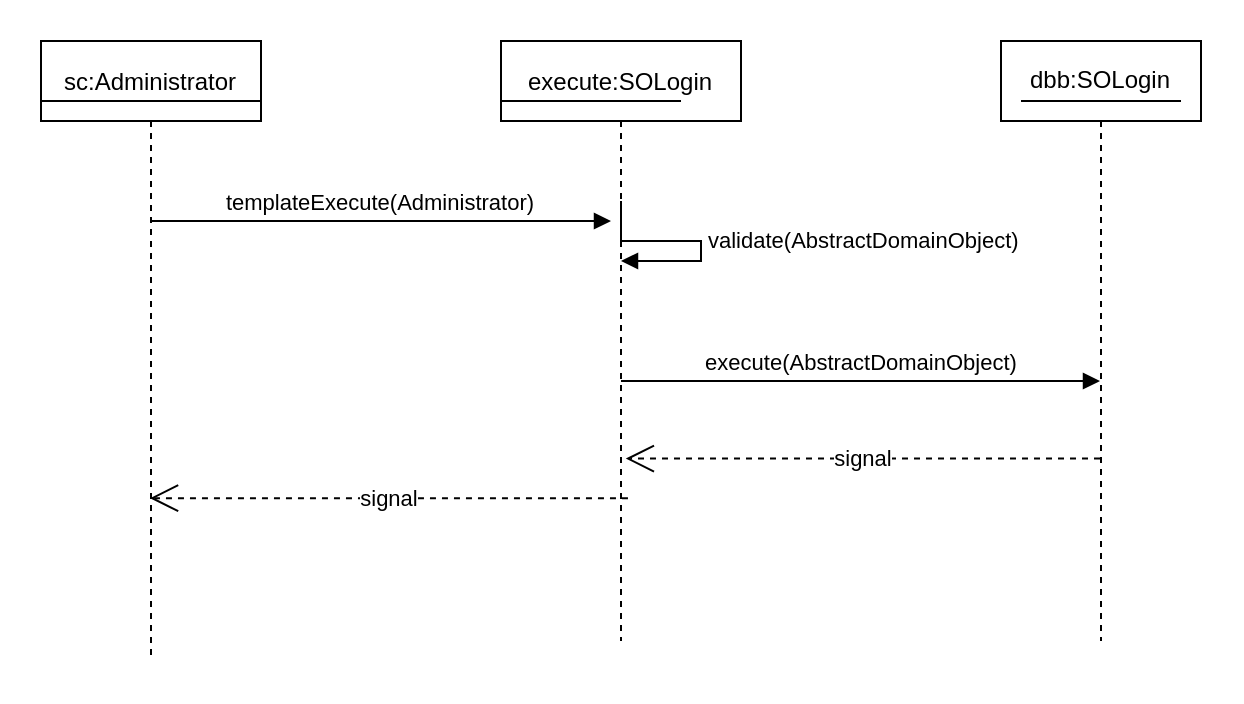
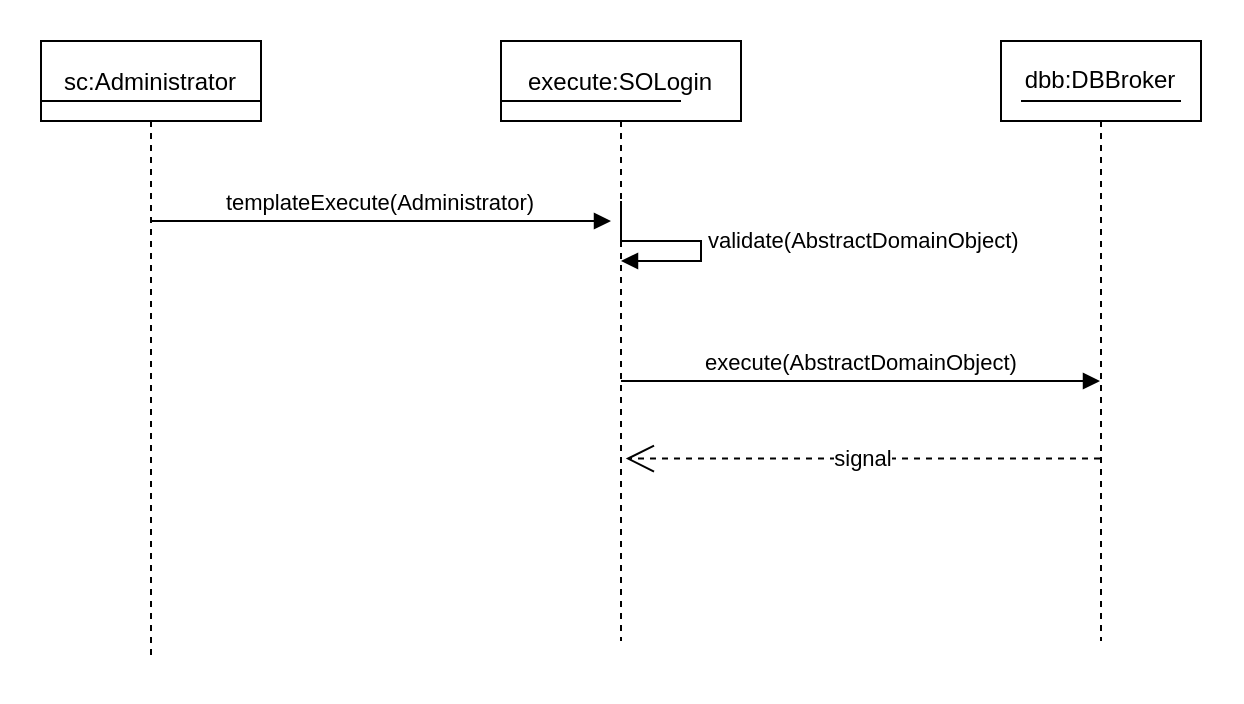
- <mxCell id="7" value="dbb:SOLogin" style="shape=umlLifeline;perimeter=lifelinePerimeter;whiteSpace=wrap;html=1;container=1;collapsible=0;recursiveResize=0;outlineConnect=0;" parent="1" vertex="1"><mxGeometry x="500" y="20" width="100" height="300" as="geometry" /></mxCell>
+ <mxCell id="7" value="dbb:DBBroker" style="shape=umlLifeline;perimeter=lifelinePerimeter;whiteSpace=wrap;html=1;container=1;collapsible=0;recursiveResize=0;outlineConnect=0;" parent="1" vertex="1"><mxGeometry x="500" y="20" width="100" height="300" as="geometry" /></mxCell>
- <mxCell id="10" value="signal" style="endArrow=open;endSize=12;dashed=1;html=1;rounded=0;exitX=0.529;exitY=0.762;exitDx=0;exitDy=0;exitPerimeter=0;" parent="1" source="3" target="2" edge="1"><mxGeometry width="160" relative="1" as="geometry"><mxPoint x="220" y="250" as="sourcePoint" /><mxPoint x="380" y="250" as="targetPoint" /></mxGeometry></mxCell>
